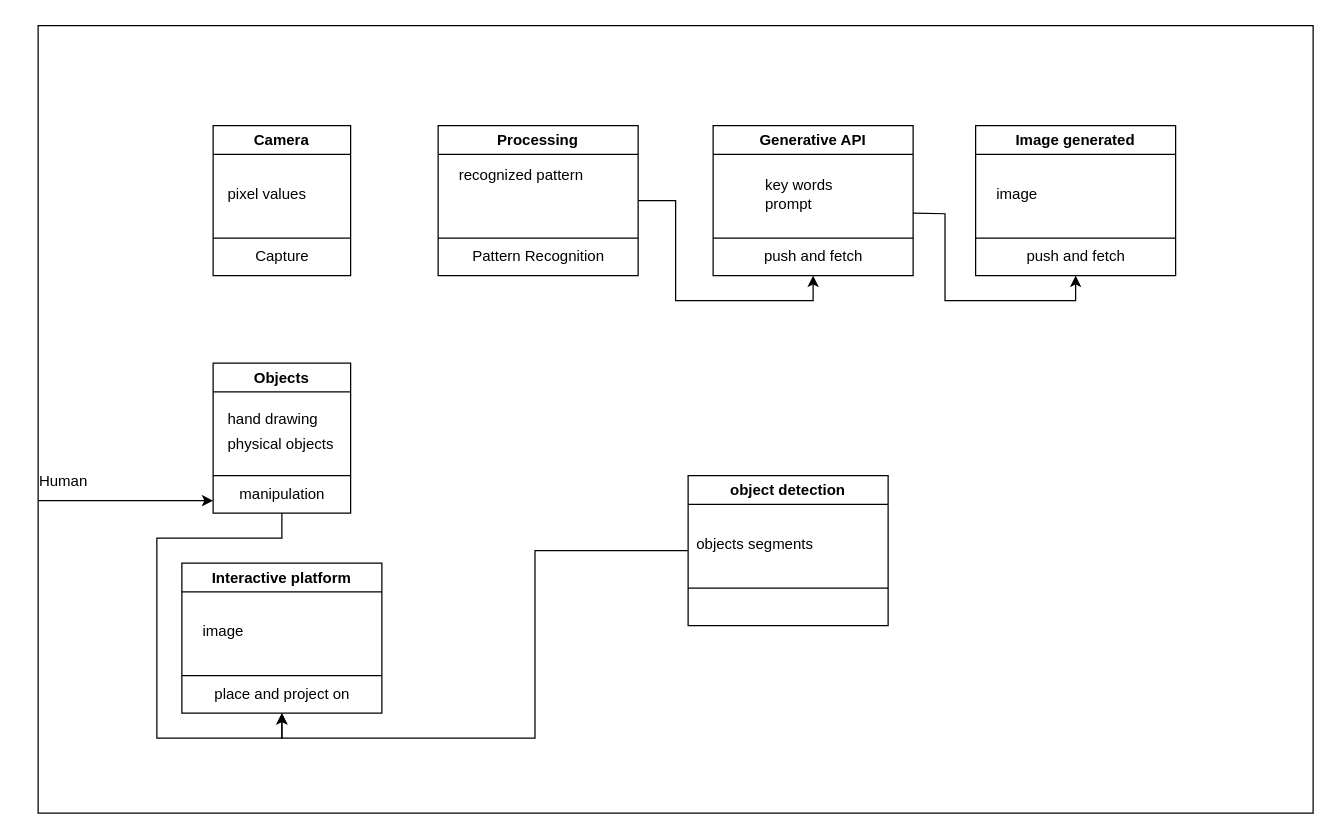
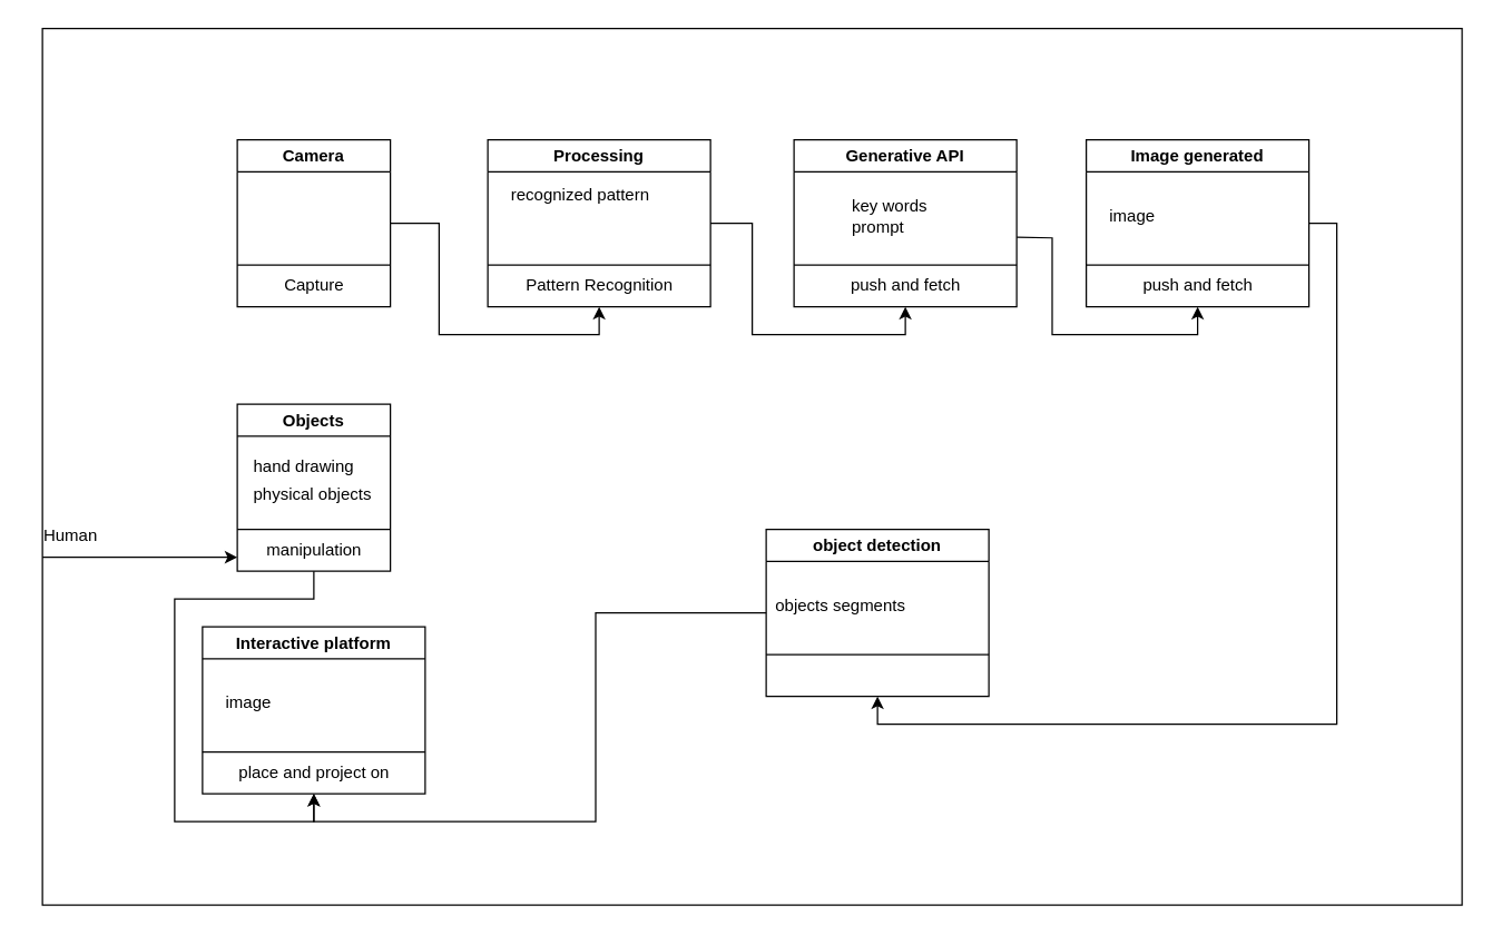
- <mxCell id="5" value="pixel values" style="text;html=1;align=left;verticalAlign=middle;resizable=0;points=[];autosize=1;strokeColor=none;fillColor=none;" vertex="1" parent="3"><mxGeometry x="10" y="40" width="90" height="30" as="geometry" /></mxCell>
+ <mxCell id="2" style="edgeStyle=orthogonalEdgeStyle;rounded=0;orthogonalLoop=1;jettySize=auto;html=1;entryX=0.5;entryY=1;entryDx=0;entryDy=0;" edge="1" parent="1" source="3" target="8"><mxGeometry relative="1" as="geometry"><mxPoint x="370" y="160" as="targetPoint" /></mxGeometry></mxCell>
+ <mxCell id="23" style="edgeStyle=orthogonalEdgeStyle;rounded=0;orthogonalLoop=1;jettySize=auto;html=1;entryX=0.5;entryY=1;entryDx=0;entryDy=0;exitX=1;exitY=0.5;exitDx=0;exitDy=0;" edge="1" parent="1" source="24" target="35"><mxGeometry relative="1" as="geometry"><mxPoint x="940" y="210" as="sourcePoint" /></mxGeometry></mxCell>
